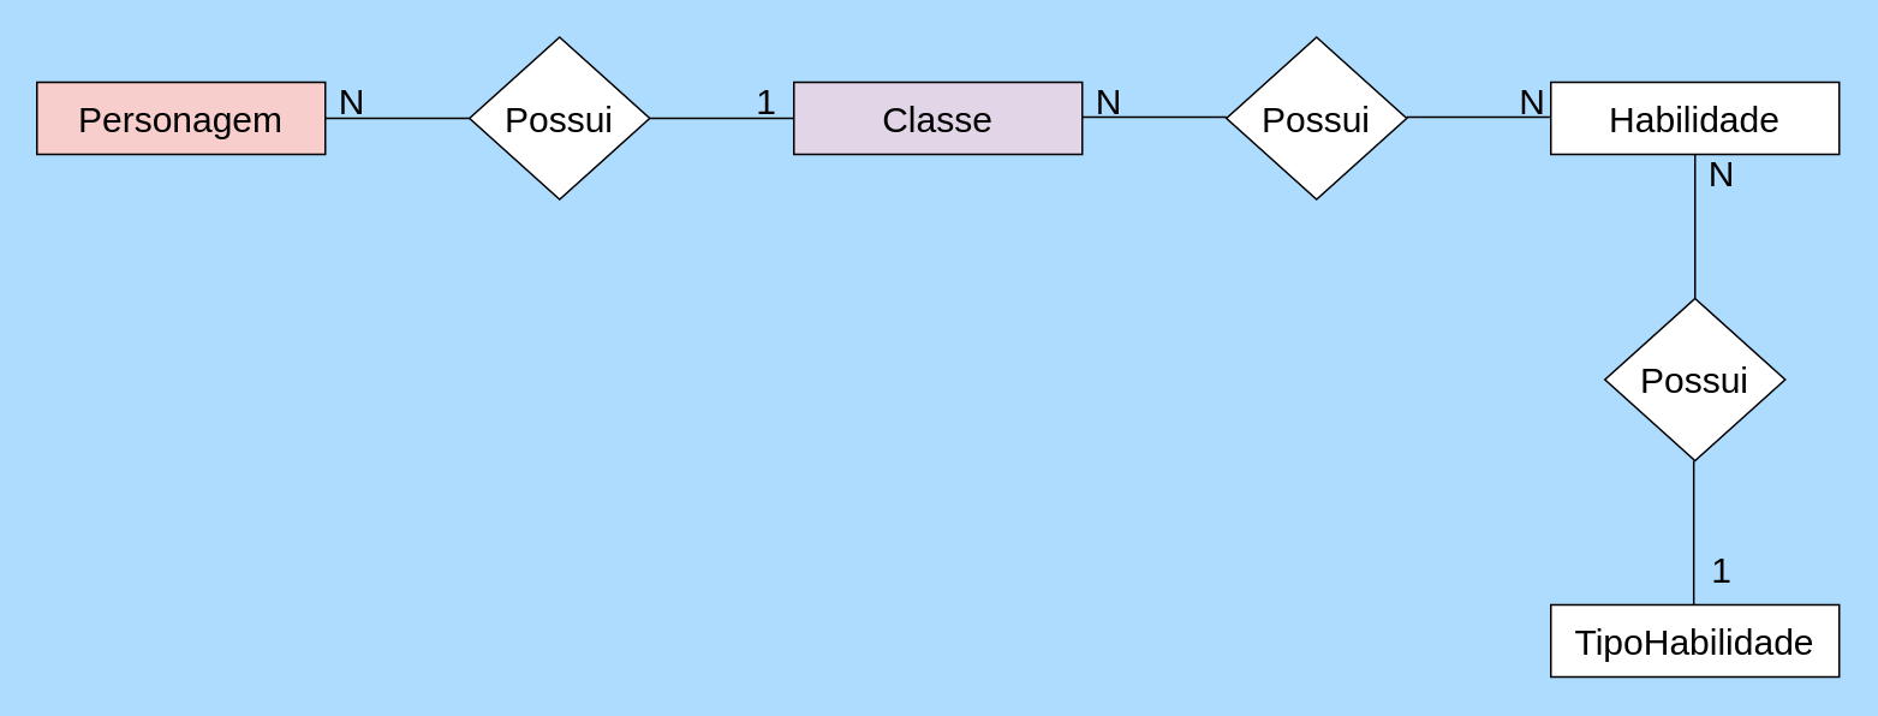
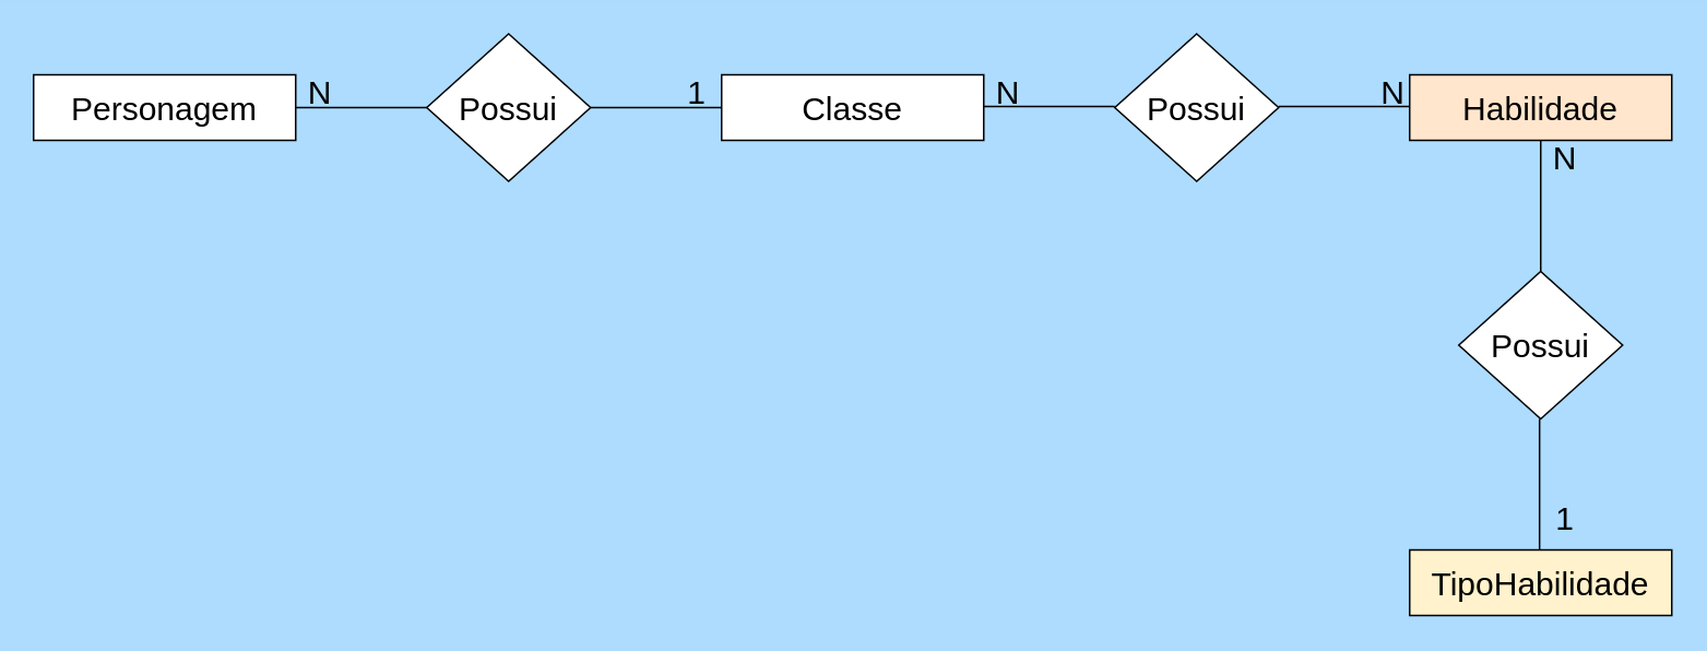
- <mxCell id="2" value="&lt;font style=&quot;font-size: 20px&quot;&gt;Personagem&lt;/font&gt;" style="rounded=0;whiteSpace=wrap;html=1;fillColor=#f8cecc;" vertex="1" parent="1"><mxGeometry x="20" y="45" width="160" height="40" as="geometry" /></mxCell>
+ <mxCell id="2" value="&lt;font style=&quot;font-size: 20px&quot;&gt;Personagem&lt;/font&gt;" style="rounded=0;whiteSpace=wrap;html=1;" vertex="1" parent="1"><mxGeometry x="20" y="45" width="160" height="40" as="geometry" /></mxCell>
- <mxCell id="4" value="&lt;font style=&quot;font-size: 20px&quot;&gt;Classe&lt;/font&gt;" style="rounded=0;whiteSpace=wrap;html=1;fillColor=#e1d5e7;" vertex="1" parent="1"><mxGeometry x="440" y="45" width="160" height="40" as="geometry" /></mxCell>
+ <mxCell id="4" value="&lt;font style=&quot;font-size: 20px&quot;&gt;Classe&lt;/font&gt;" style="rounded=0;whiteSpace=wrap;html=1;" vertex="1" parent="1"><mxGeometry x="440" y="45" width="160" height="40" as="geometry" /></mxCell>
- <mxCell id="6" value="&lt;font style=&quot;font-size: 20px&quot;&gt;Habilidade&lt;/font&gt;" style="rounded=0;whiteSpace=wrap;html=1;" vertex="1" parent="1"><mxGeometry x="860" y="45" width="160" height="40" as="geometry" /></mxCell>
+ <mxCell id="6" value="&lt;font style=&quot;font-size: 20px&quot;&gt;Habilidade&lt;/font&gt;" style="rounded=0;whiteSpace=wrap;html=1;fillColor=#ffe6cc;" vertex="1" parent="1"><mxGeometry x="860" y="45" width="160" height="40" as="geometry" /></mxCell>
- <mxCell id="16" value="&lt;font style=&quot;font-size: 20px&quot;&gt;TipoHabilidade&lt;/font&gt;" style="rounded=0;whiteSpace=wrap;html=1;" vertex="1" parent="1"><mxGeometry x="860" y="335" width="160" height="40" as="geometry" /></mxCell>
+ <mxCell id="16" value="&lt;font style=&quot;font-size: 20px&quot;&gt;TipoHabilidade&lt;/font&gt;" style="rounded=0;whiteSpace=wrap;html=1;fillColor=#fff2cc;" vertex="1" parent="1"><mxGeometry x="860" y="335" width="160" height="40" as="geometry" /></mxCell>
